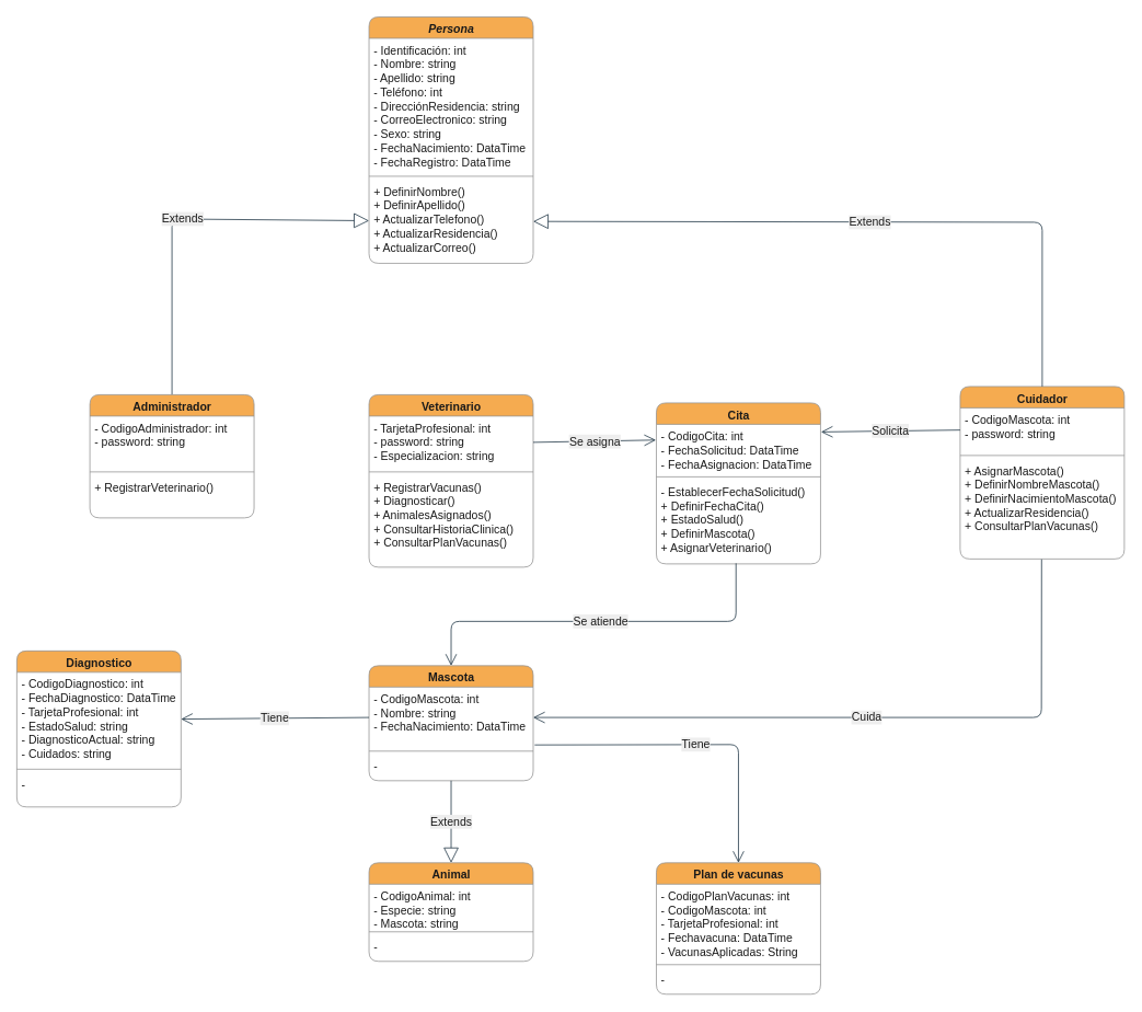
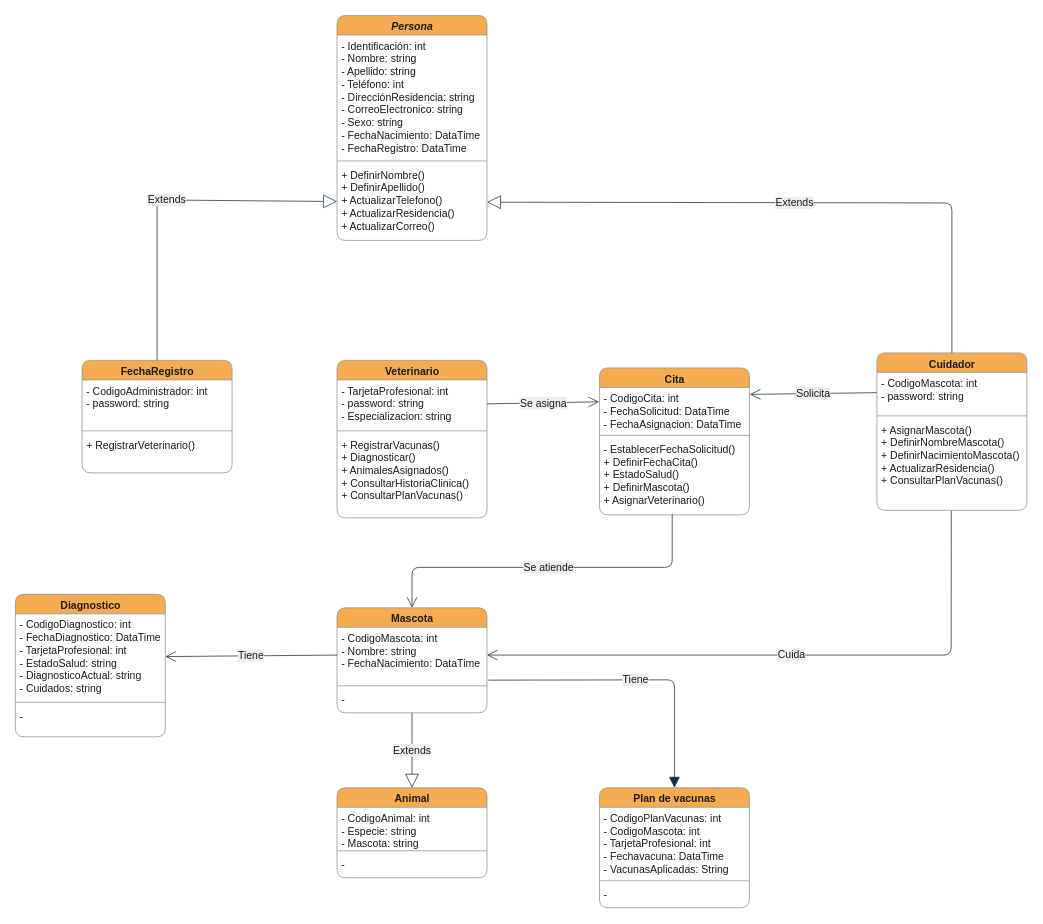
- <mxCell id="11" value="Administrador" style="swimlane;fontStyle=1;align=center;verticalAlign=top;childLayout=stackLayout;horizontal=1;startSize=26;horizontalStack=0;resizeParent=1;resizeParentMax=0;resizeLast=0;collapsible=1;marginBottom=0;fontSize=14;html=1;rounded=1;fillColor=#F5AB50;strokeColor=#909090;fontColor=#1A1A1A;" parent="1" vertex="1"><mxGeometry x="109" width="200" height="150" as="geometry" y="480" /></mxCell>
+ <mxCell id="11" value="FechaRegistro" style="swimlane;fontStyle=1;align=center;verticalAlign=top;childLayout=stackLayout;horizontal=1;startSize=26;horizontalStack=0;resizeParent=1;resizeParentMax=0;resizeLast=0;collapsible=1;marginBottom=0;fontSize=14;html=1;rounded=1;fillColor=#F5AB50;strokeColor=#909090;fontColor=#1A1A1A;" parent="1" vertex="1"><mxGeometry x="109" width="200" height="150" as="geometry" y="480" /></mxCell>
- <mxCell id="46" value="Tiene" style="endArrow=open;endFill=1;endSize=12;html=1;fontSize=14;entryX=0.5;entryY=0;entryDx=0;entryDy=0;exitX=1.009;exitY=0.952;exitDx=0;exitDy=0;exitPerimeter=0;strokeColor=#182E3E;fontColor=#1A1A1A;labelBackgroundColor=#EEEEEE;" parent="1" source="24" target="41" edge="1"><mxGeometry width="160" relative="1" as="geometry"><mxPoint x="740.6" y="1029.998" as="sourcePoint" /><mxPoint x="739" y="1207.71" as="targetPoint" /><Array as="points"><mxPoint x="899" y="906" /></Array></mxGeometry></mxCell>
+ <mxCell id="46" value="Tiene" style="endArrow=block;endFill=1;endSize=12;html=1;fontSize=14;entryX=0.5;entryY=0;entryDx=0;entryDy=0;exitX=1.009;exitY=0.952;exitDx=0;exitDy=0;exitPerimeter=0;strokeColor=#182E3E;fontColor=#1A1A1A;labelBackgroundColor=#EEEEEE;" parent="1" source="24" target="41" edge="1"><mxGeometry width="160" relative="1" as="geometry"><mxPoint x="740.6" y="1029.998" as="sourcePoint" /><mxPoint x="739" y="1207.71" as="targetPoint" /><Array as="points"><mxPoint x="899" y="906" /></Array></mxGeometry></mxCell>
